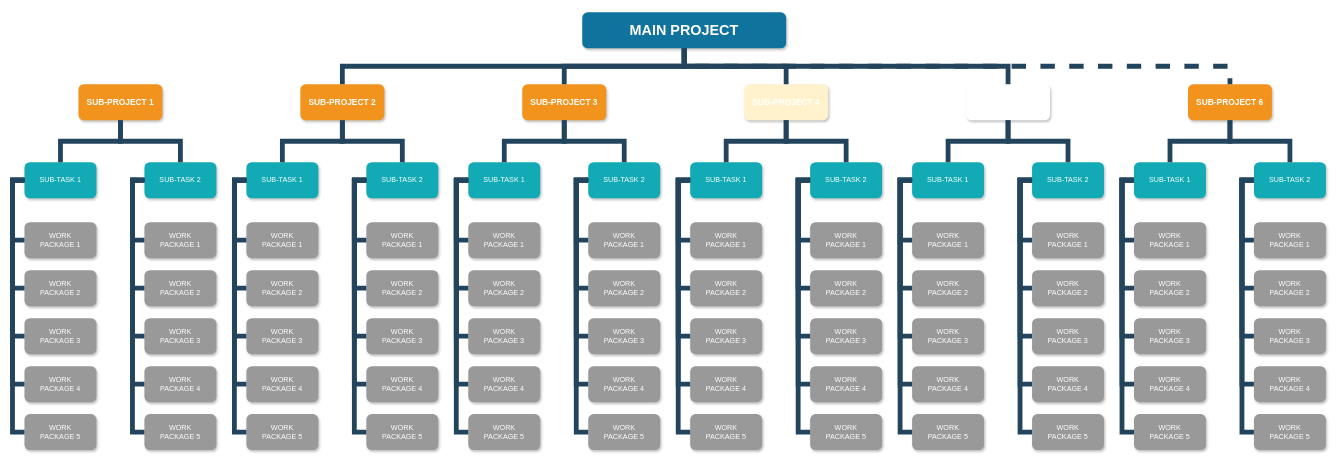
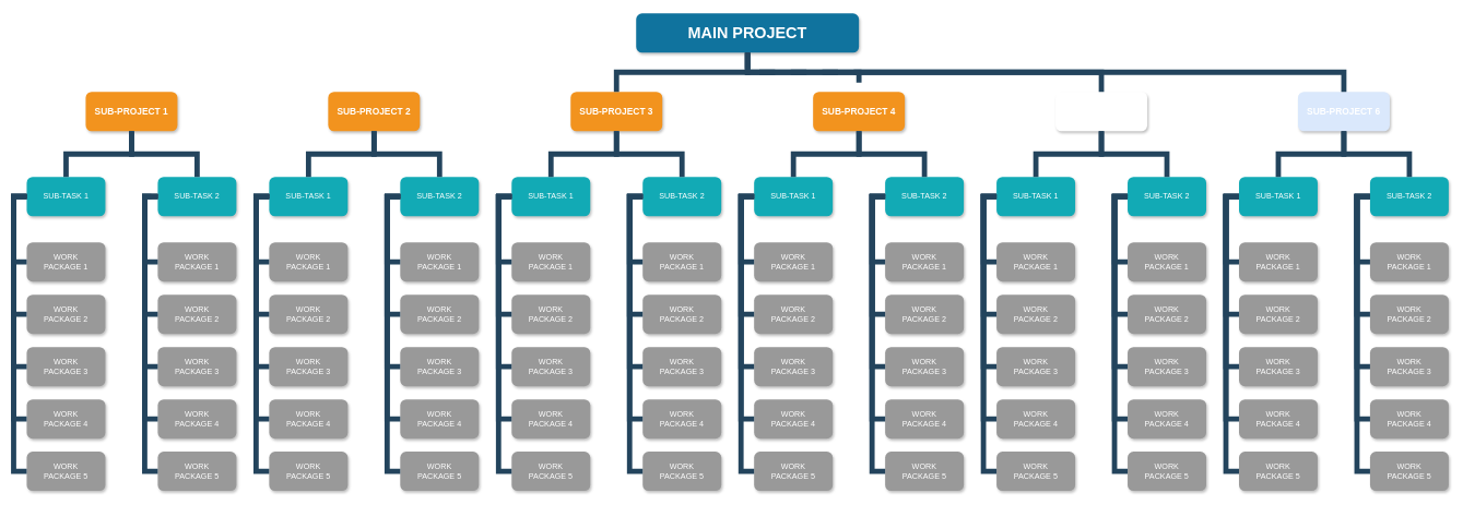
- <mxCell id="153" value="" style="edgeStyle=elbowEdgeStyle;elbow=vertical;rounded=0;fontColor=#000000;endArrow=none;endFill=0;strokeWidth=8;strokeColor=#23445D;" edge="1" parent="1" source="2" target="4"><mxGeometry width="100" height="100" relative="1" as="geometry"><mxPoint x="520" y="120" as="sourcePoint" /><mxPoint x="620" y="20" as="targetPoint" /></mxGeometry></mxCell>
- <mxCell id="157" value="" style="edgeStyle=elbowEdgeStyle;elbow=vertical;rounded=0;fontColor=#000000;endArrow=none;endFill=0;strokeWidth=8;strokeColor=#23445D;dashed=1;" edge="1" parent="1" source="2" target="5"><mxGeometry width="100" height="100" relative="1" as="geometry"><mxPoint x="560" y="160" as="sourcePoint" /><mxPoint x="660" y="60" as="targetPoint" /></mxGeometry></mxCell>
+ <mxCell id="157" value="" style="edgeStyle=elbowEdgeStyle;elbow=vertical;rounded=0;fontColor=#000000;endArrow=none;endFill=0;strokeWidth=8;strokeColor=#23445D;" edge="1" parent="1" source="2" target="5"><mxGeometry width="100" height="100" relative="1" as="geometry"><mxPoint x="560" y="160" as="sourcePoint" /><mxPoint x="660" y="60" as="targetPoint" /></mxGeometry></mxCell>
- <mxCell id="155" value="" style="edgeStyle=elbowEdgeStyle;elbow=vertical;rounded=0;fontColor=#000000;endArrow=none;endFill=0;strokeWidth=8;strokeColor=#23445D;" edge="1" parent="1" source="2" target="7"><mxGeometry width="100" height="100" relative="1" as="geometry"><mxPoint x="540" y="140" as="sourcePoint" /><mxPoint x="640" y="40" as="targetPoint" /></mxGeometry></mxCell>
+ <mxCell id="155" value="" style="edgeStyle=elbowEdgeStyle;elbow=vertical;rounded=0;fontColor=#000000;endArrow=none;endFill=0;strokeWidth=8;strokeColor=#23445D;dashed=1;" edge="1" parent="1" source="2" target="7"><mxGeometry width="100" height="100" relative="1" as="geometry"><mxPoint x="540" y="140" as="sourcePoint" /><mxPoint x="640" y="40" as="targetPoint" /></mxGeometry></mxCell>
- <mxCell id="7" value="SUB-PROJECT 4" style="whiteSpace=wrap;rounded=1;fillColor=#fff2cc;strokeColor=none;shadow=1;fontColor=#FFFFFF;fontStyle=1;fontSize=14;" vertex="1" parent="1"><mxGeometry x="1240" y="140" width="140" height="60" as="geometry" /></mxCell>
+ <mxCell id="7" value="SUB-PROJECT 4" style="whiteSpace=wrap;rounded=1;fillColor=#F2931E;strokeColor=none;shadow=1;fontColor=#FFFFFF;fontStyle=1;fontSize=14" vertex="1" parent="1"><mxGeometry x="1240" y="140" width="140" height="60" as="geometry" /></mxCell>
- <mxCell id="5" value="SUB-PROJECT 6" style="whiteSpace=wrap;rounded=1;fillColor=#F2931E;strokeColor=none;shadow=1;fontColor=#FFFFFF;fontStyle=1;fontSize=14" vertex="1" parent="1"><mxGeometry x="1980" y="140" width="140" height="60" as="geometry" /></mxCell>
+ <mxCell id="5" value="SUB-PROJECT 6" style="whiteSpace=wrap;rounded=1;fillColor=#dae8fc;strokeColor=none;shadow=1;fontColor=#FFFFFF;fontStyle=1;fontSize=14;" vertex="1" parent="1"><mxGeometry x="1980" y="140" width="140" height="60" as="geometry" /></mxCell>
